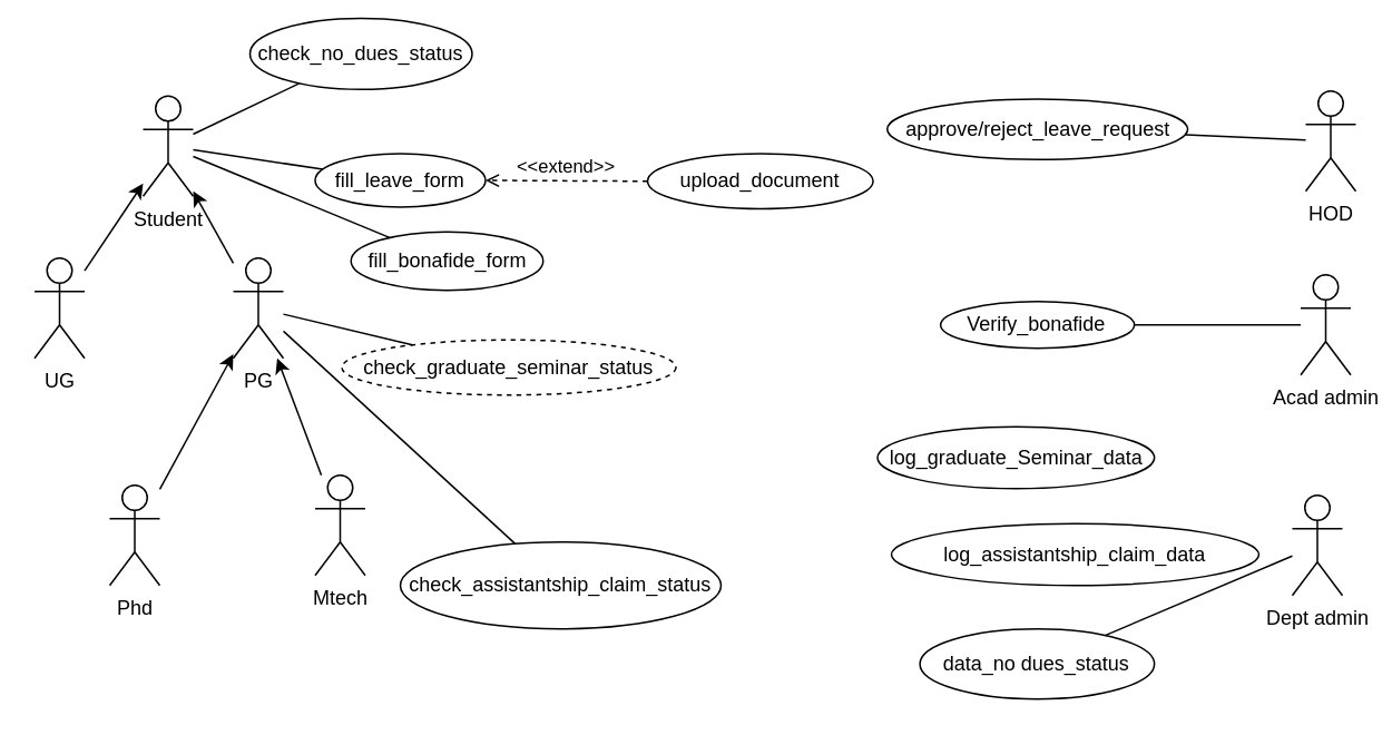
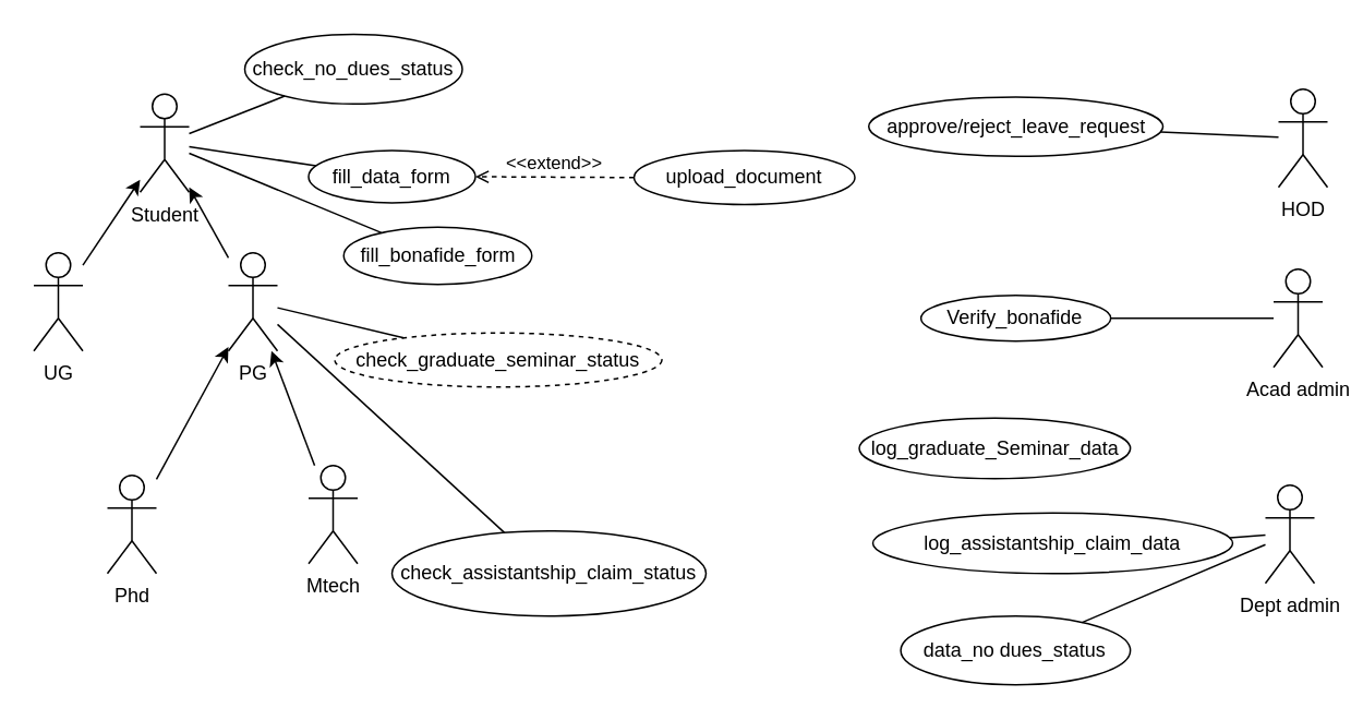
- <mxCell id="4" value="check_no_dues_status" style="ellipse;whiteSpace=wrap;html=1;" parent="1" vertex="1"><mxGeometry x="149" y="10.5" width="133" height="42.5" as="geometry" /></mxCell>
+ <mxCell id="4" value="check_no_dues_status" style="ellipse;whiteSpace=wrap;html=1;" parent="1" vertex="1"><mxGeometry x="149" y="20.5" width="133" height="42.5" as="geometry" /></mxCell>
- <mxCell id="12" value="fill_leave_form" style="ellipse;whiteSpace=wrap;html=1;" parent="1" vertex="1"><mxGeometry x="188" y="91.5" width="102" height="32" as="geometry" /></mxCell>
+ <mxCell id="12" value="fill_data_form" style="ellipse;whiteSpace=wrap;html=1;" parent="1" vertex="1"><mxGeometry x="188" y="91.5" width="102" height="32" as="geometry" /></mxCell>
+ <mxCell id="26" value="" style="endArrow=none;html=1;rounded=0;" parent="1" source="5" target="23" edge="1"><mxGeometry width="50" height="50" relative="1" as="geometry"><mxPoint x="397" y="505" as="sourcePoint" /><mxPoint x="801" y="399" as="targetPoint" /></mxGeometry></mxCell>
